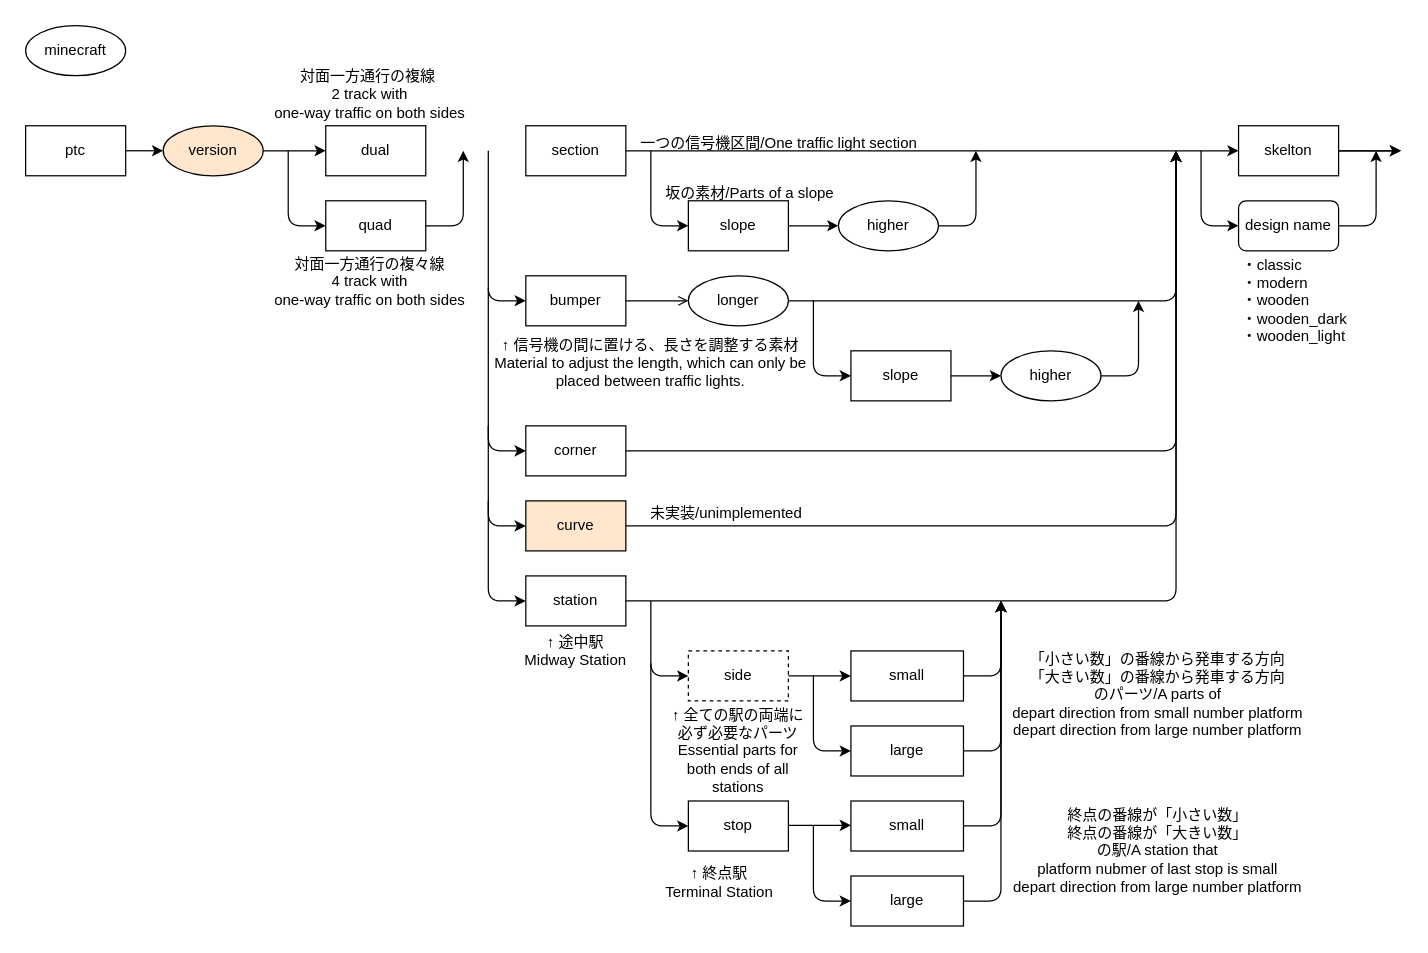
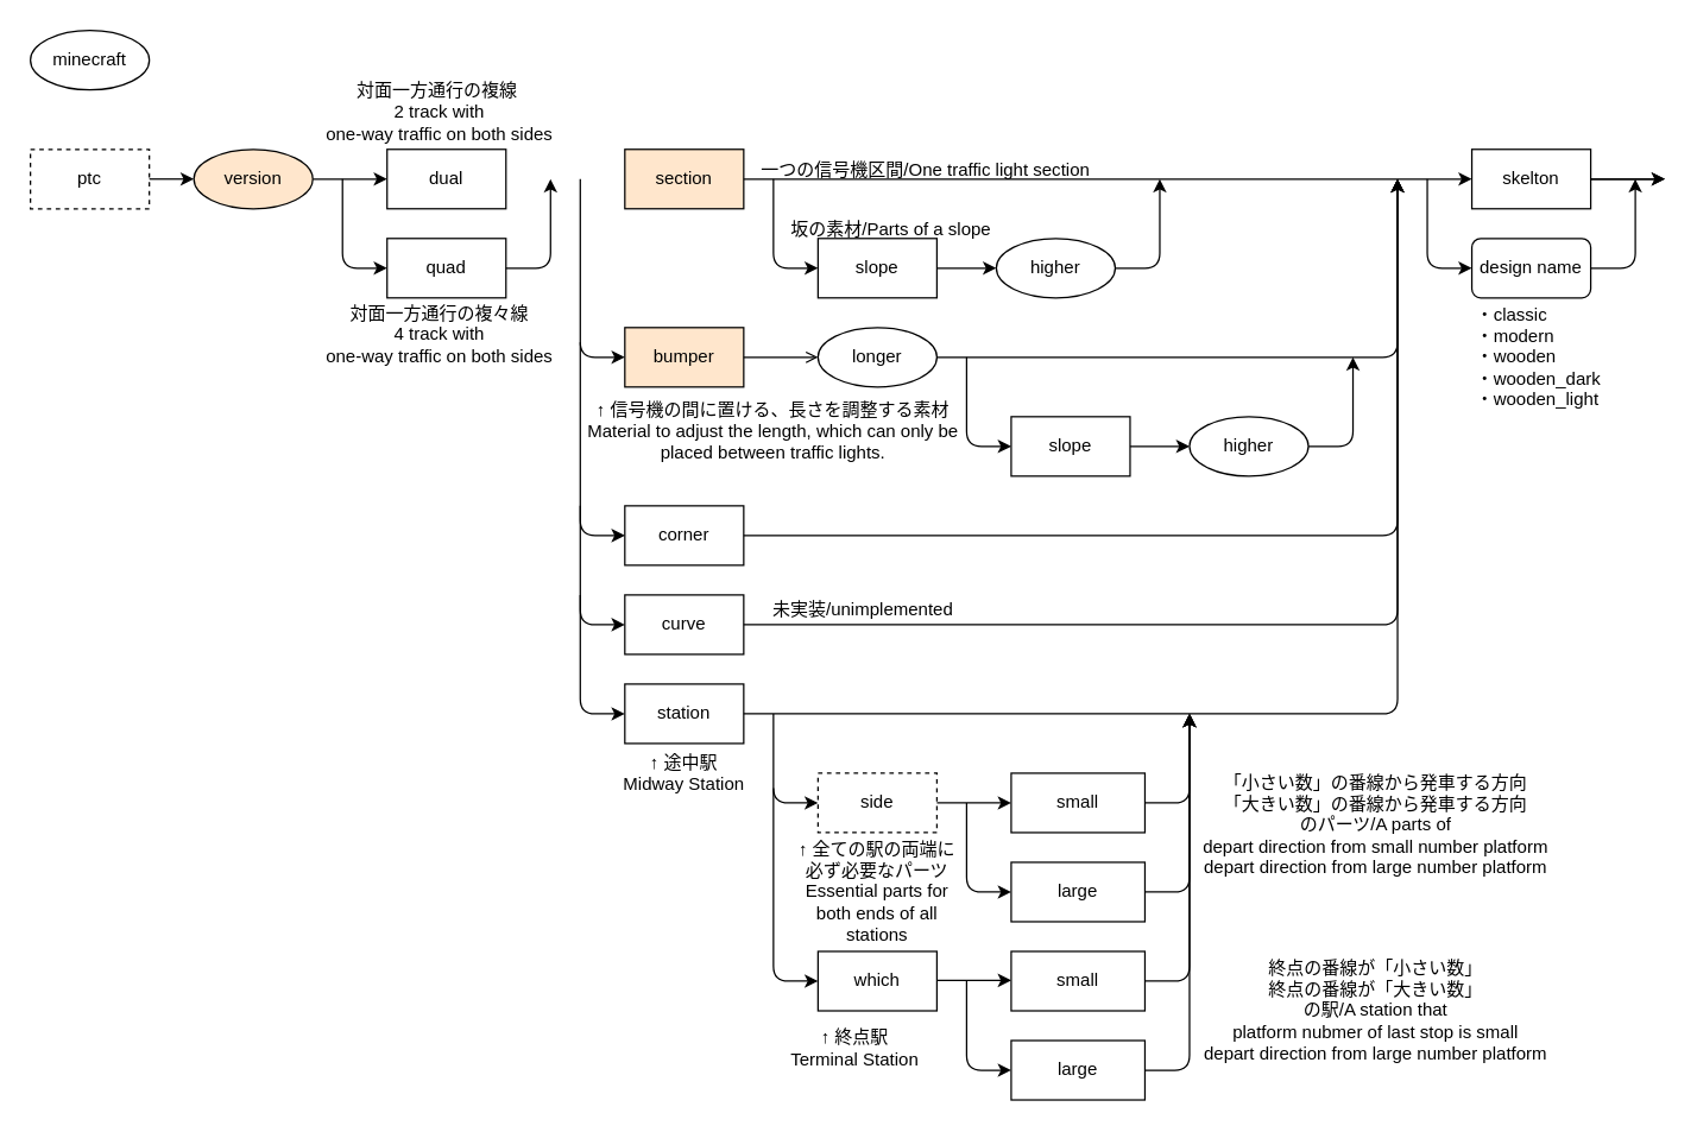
- <mxCell id="2" value="ptc" style="rounded=0;whiteSpace=wrap;html=1;" parent="1" vertex="1"><mxGeometry x="20" y="100" width="80" height="40" as="geometry" /></mxCell>
+ <mxCell id="2" value="ptc" style="rounded=0;whiteSpace=wrap;html=1;dashed=1;" parent="1" vertex="1"><mxGeometry x="20" y="100" width="80" height="40" as="geometry" /></mxCell>
- <mxCell id="9" value="section" style="rounded=0;whiteSpace=wrap;html=1;" parent="1" vertex="1"><mxGeometry x="420" y="100" width="80" height="40" as="geometry" /></mxCell>
+ <mxCell id="9" value="section" style="rounded=0;whiteSpace=wrap;html=1;fillColor=#ffe6cc;" parent="1" vertex="1"><mxGeometry x="420" y="100" width="80" height="40" as="geometry" /></mxCell>
- <mxCell id="10" value="bumper" style="rounded=0;whiteSpace=wrap;html=1;" parent="1" vertex="1"><mxGeometry x="420" y="220" width="80" height="40" as="geometry" /></mxCell>
+ <mxCell id="10" value="bumper" style="rounded=0;whiteSpace=wrap;html=1;fillColor=#ffe6cc;" parent="1" vertex="1"><mxGeometry x="420" y="220" width="80" height="40" as="geometry" /></mxCell>
- <mxCell id="12" value="curve" style="rounded=0;whiteSpace=wrap;html=1;fillColor=#ffe6cc;" parent="1" vertex="1"><mxGeometry x="420" y="400" width="80" height="40" as="geometry" /></mxCell>
+ <mxCell id="12" value="curve" style="rounded=0;whiteSpace=wrap;html=1;" parent="1" vertex="1"><mxGeometry x="420" y="400" width="80" height="40" as="geometry" /></mxCell>
- <mxCell id="49" value="stop" style="rounded=0;whiteSpace=wrap;html=1;" parent="1" vertex="1"><mxGeometry x="550" y="640" width="80" height="40" as="geometry" /></mxCell>
+ <mxCell id="49" value="which" style="rounded=0;whiteSpace=wrap;html=1;" parent="1" vertex="1"><mxGeometry x="550" y="640" width="80" height="40" as="geometry" /></mxCell>
